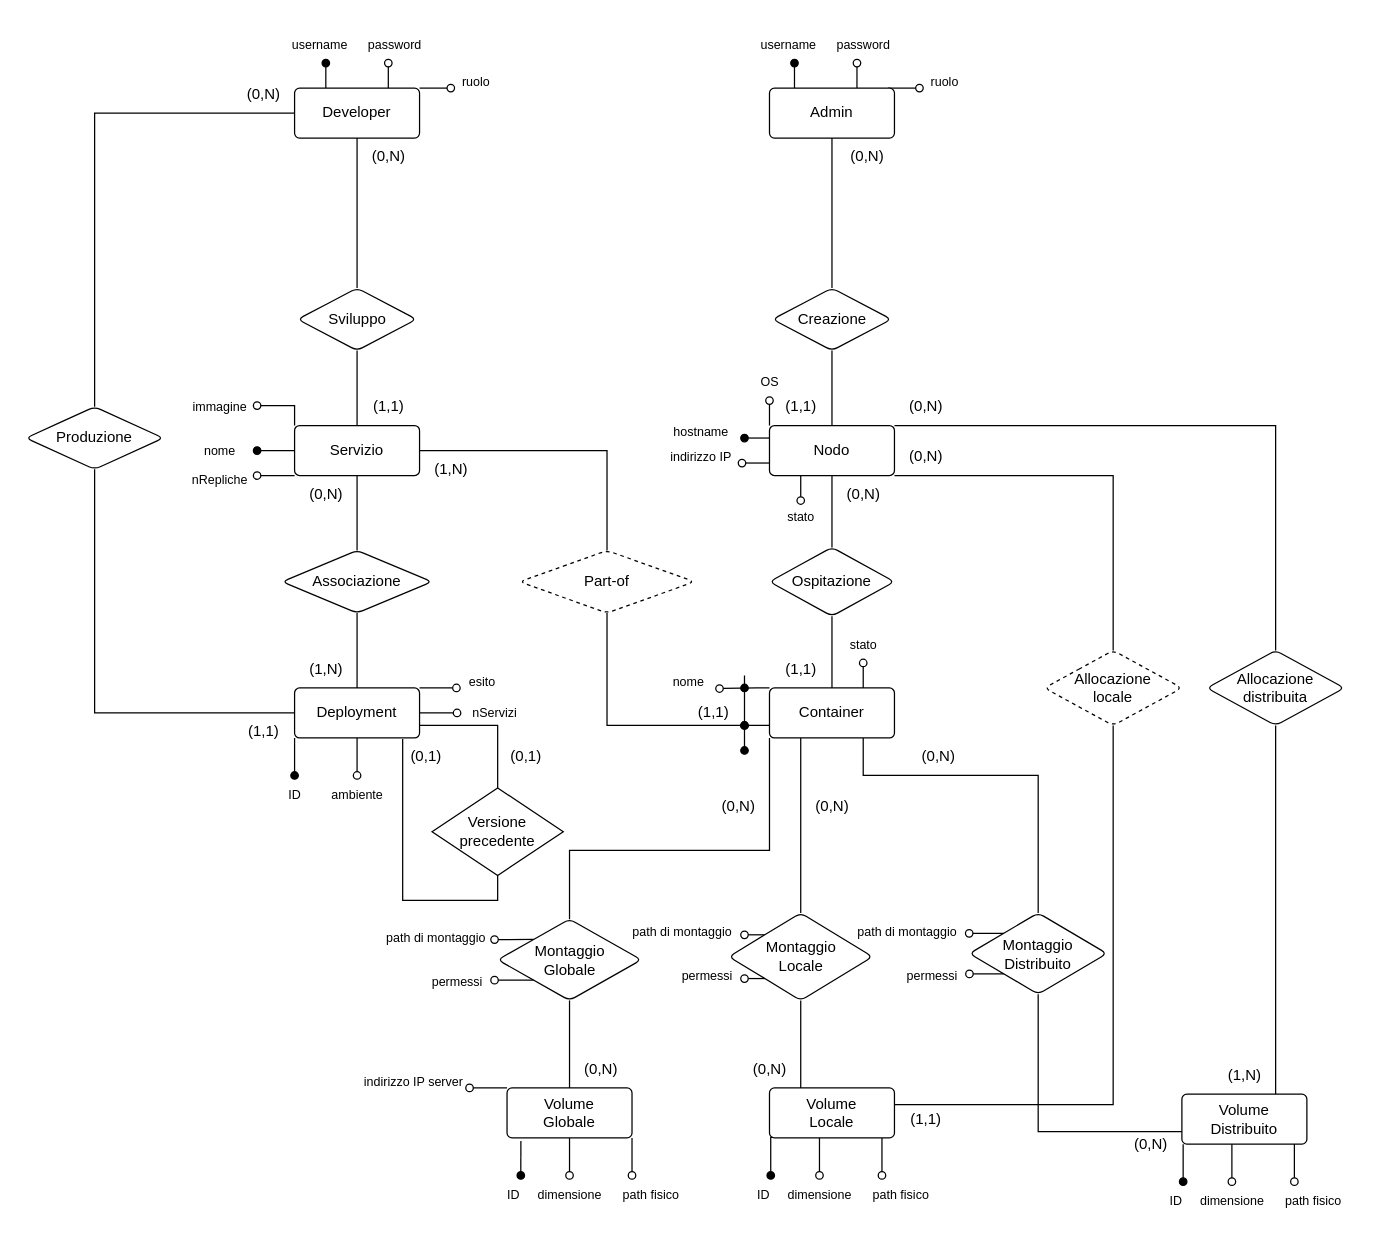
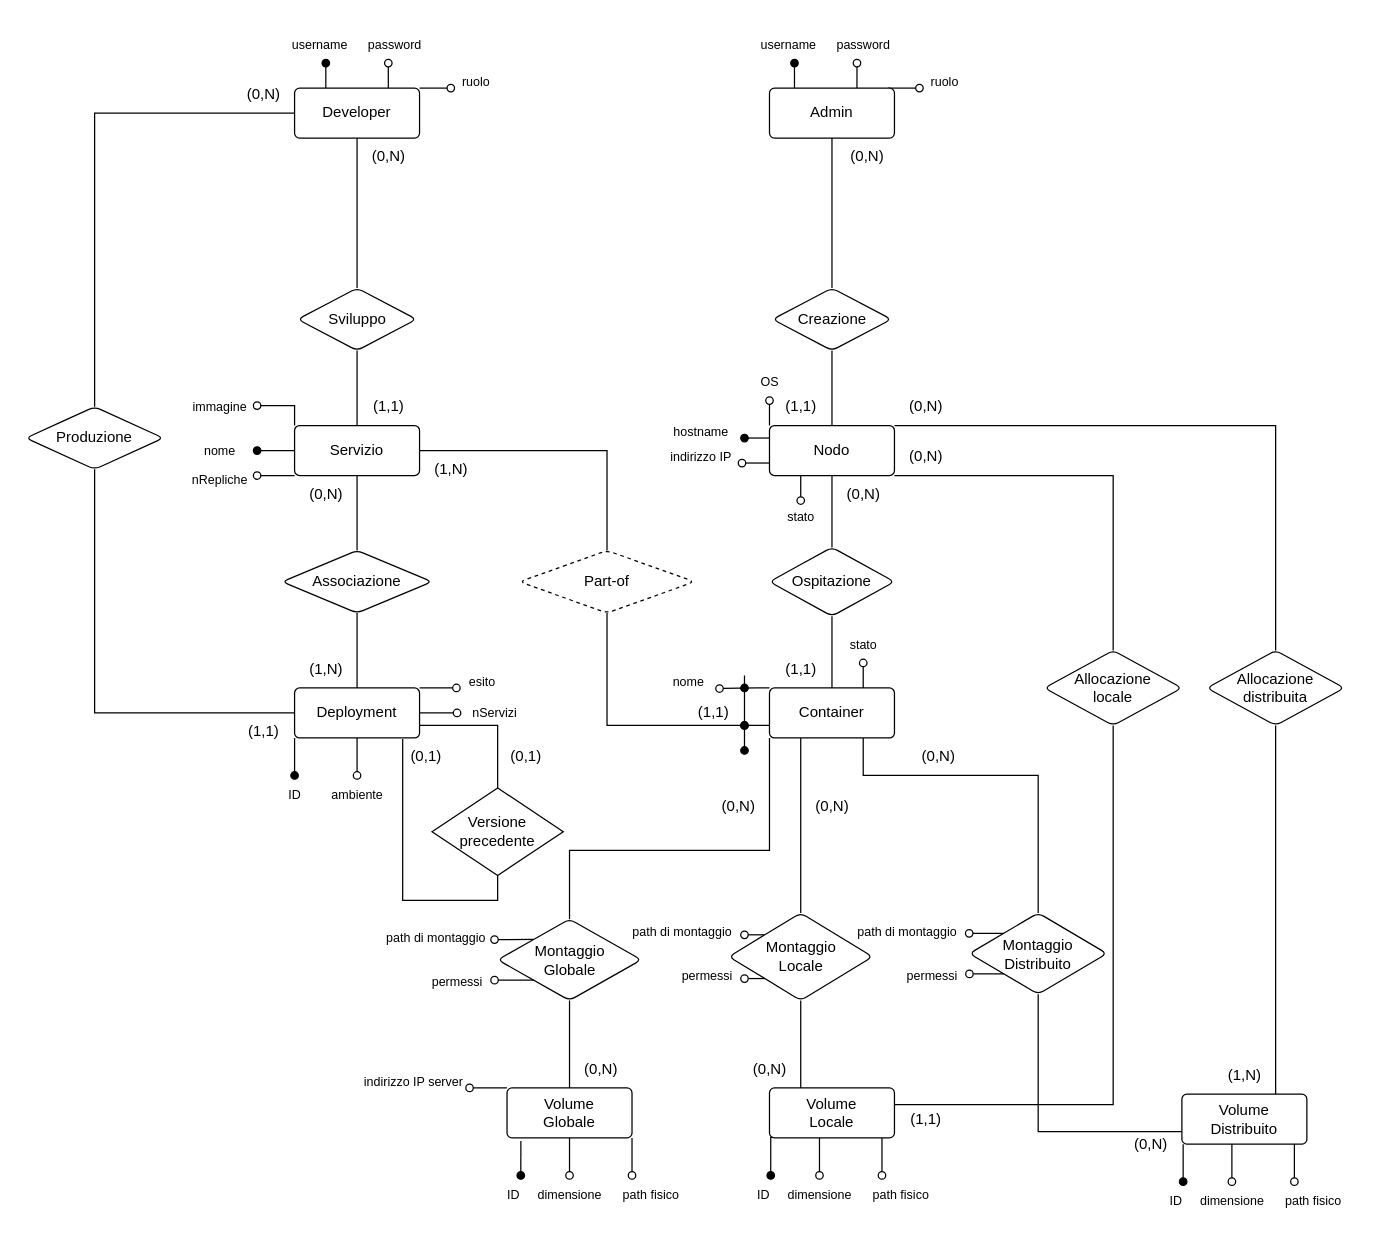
- <mxCell id="91" value="Allocazione&lt;div&gt;locale&lt;/div&gt;" style="rhombus;whiteSpace=wrap;html=1;rounded=1;arcSize=10;dashed=1;" parent="1" vertex="1"><mxGeometry x="835" y="520" width="110" height="60" as="geometry" /></mxCell>
+ <mxCell id="91" value="Allocazione&lt;div&gt;locale&lt;/div&gt;" style="rhombus;whiteSpace=wrap;html=1;rounded=1;arcSize=10;" parent="1" vertex="1"><mxGeometry x="835" y="520" width="110" height="60" as="geometry" /></mxCell>
